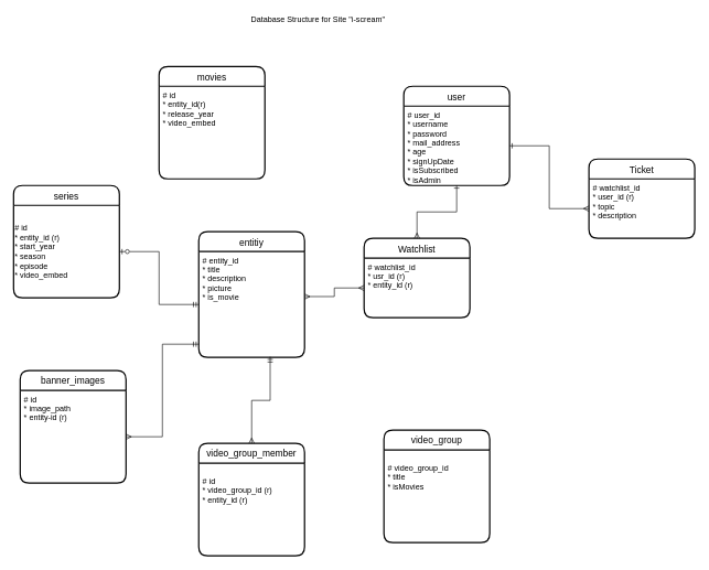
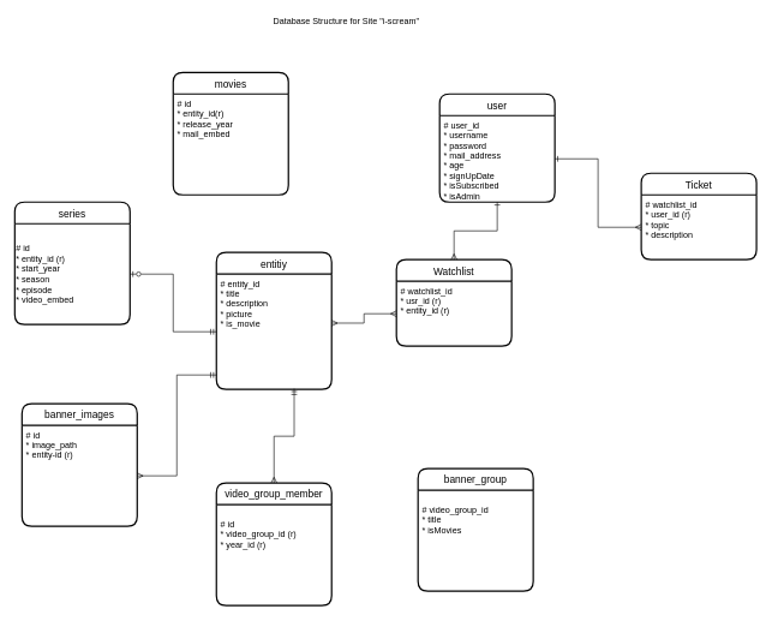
- <mxCell id="5" value="# id&#10;* entity_id(r)&#10;* release_year&#10;* video_embed" style="align=left;strokeColor=none;fillColor=none;spacingLeft=4;fontSize=12;verticalAlign=top;resizable=0;rotatable=0;part=1;" parent="4" vertex="1"><mxGeometry y="30" width="160" height="140" as="geometry" /></mxCell>
+ <mxCell id="5" value="# id&#10;* entity_id(r)&#10;* release_year&#10;* mail_embed" style="align=left;strokeColor=none;fillColor=none;spacingLeft=4;fontSize=12;verticalAlign=top;resizable=0;rotatable=0;part=1;" parent="4" vertex="1"><mxGeometry y="30" width="160" height="140" as="geometry" /></mxCell>
- <mxCell id="13" value="video_group" style="swimlane;childLayout=stackLayout;horizontal=1;startSize=30;horizontalStack=0;rounded=1;fontSize=14;fontStyle=0;strokeWidth=2;resizeParent=0;resizeLast=1;shadow=0;dashed=0;align=center;" parent="1" vertex="1"><mxGeometry x="580" y="650" width="160" height="170" as="geometry" /></mxCell>
+ <mxCell id="13" value="banner_group" style="swimlane;childLayout=stackLayout;horizontal=1;startSize=30;horizontalStack=0;rounded=1;fontSize=14;fontStyle=0;strokeWidth=2;resizeParent=0;resizeLast=1;shadow=0;dashed=0;align=center;" parent="1" vertex="1"><mxGeometry x="580" y="650" width="160" height="170" as="geometry" /></mxCell>
- <mxCell id="17" value="&#10;# id&#10;* video_group_id (r)&#10;* entity_id (r)" style="align=left;strokeColor=none;fillColor=none;spacingLeft=4;fontSize=12;verticalAlign=top;resizable=0;rotatable=0;part=1;" parent="16" vertex="1"><mxGeometry y="30" width="160" height="140" as="geometry" /></mxCell>
+ <mxCell id="17" value="&#10;# id&#10;* video_group_id (r)&#10;* year_id (r)" style="align=left;strokeColor=none;fillColor=none;spacingLeft=4;fontSize=12;verticalAlign=top;resizable=0;rotatable=0;part=1;" parent="16" vertex="1"><mxGeometry y="30" width="160" height="140" as="geometry" /></mxCell>
